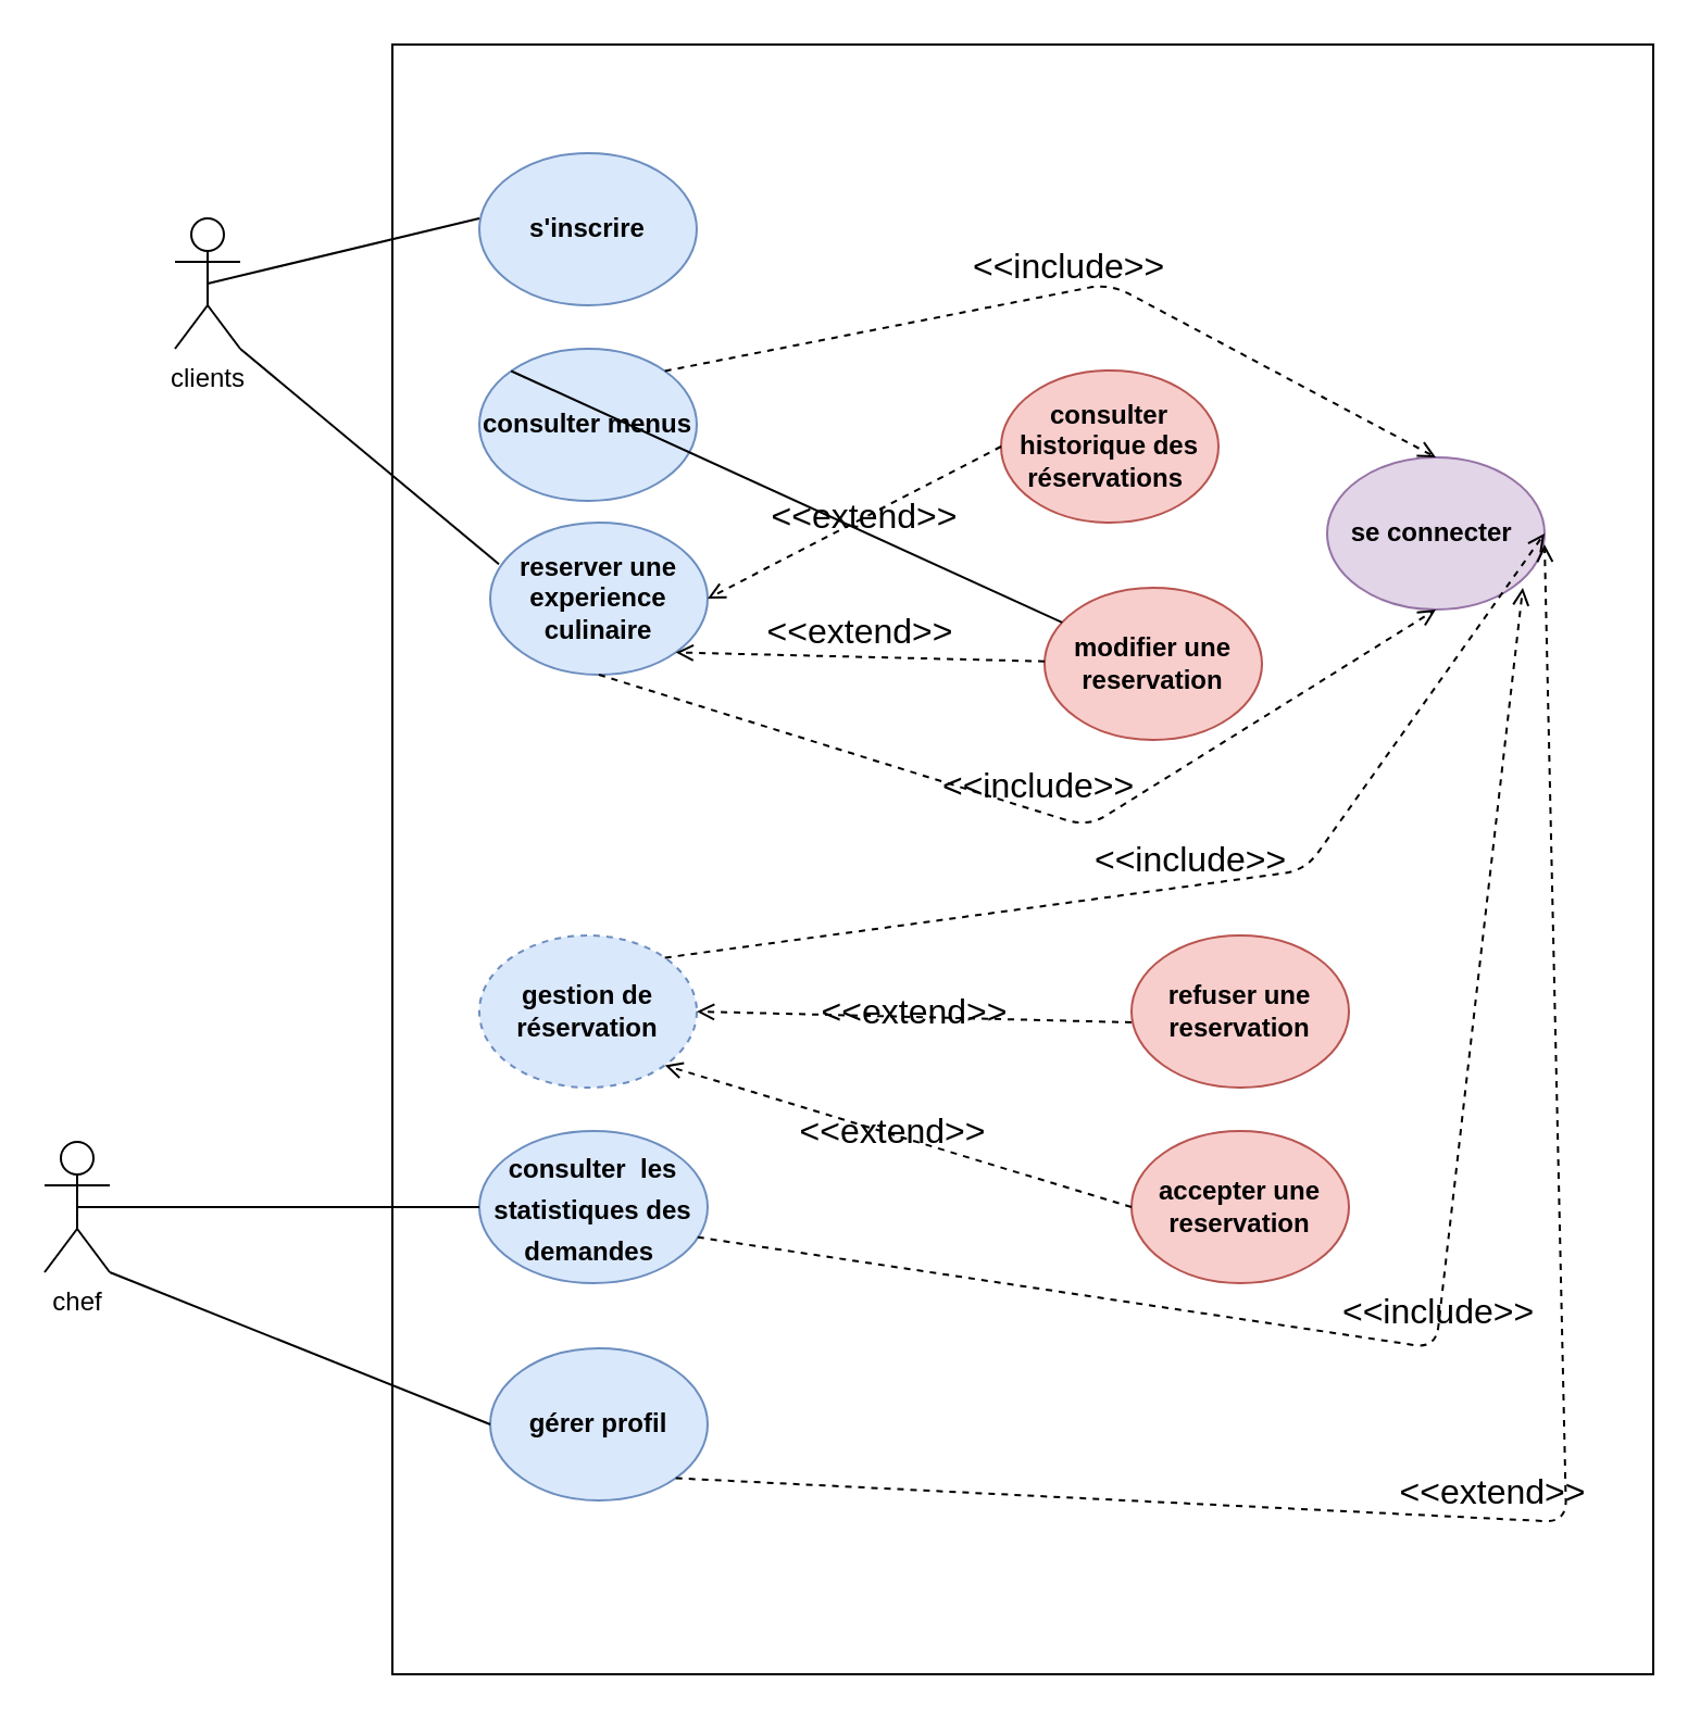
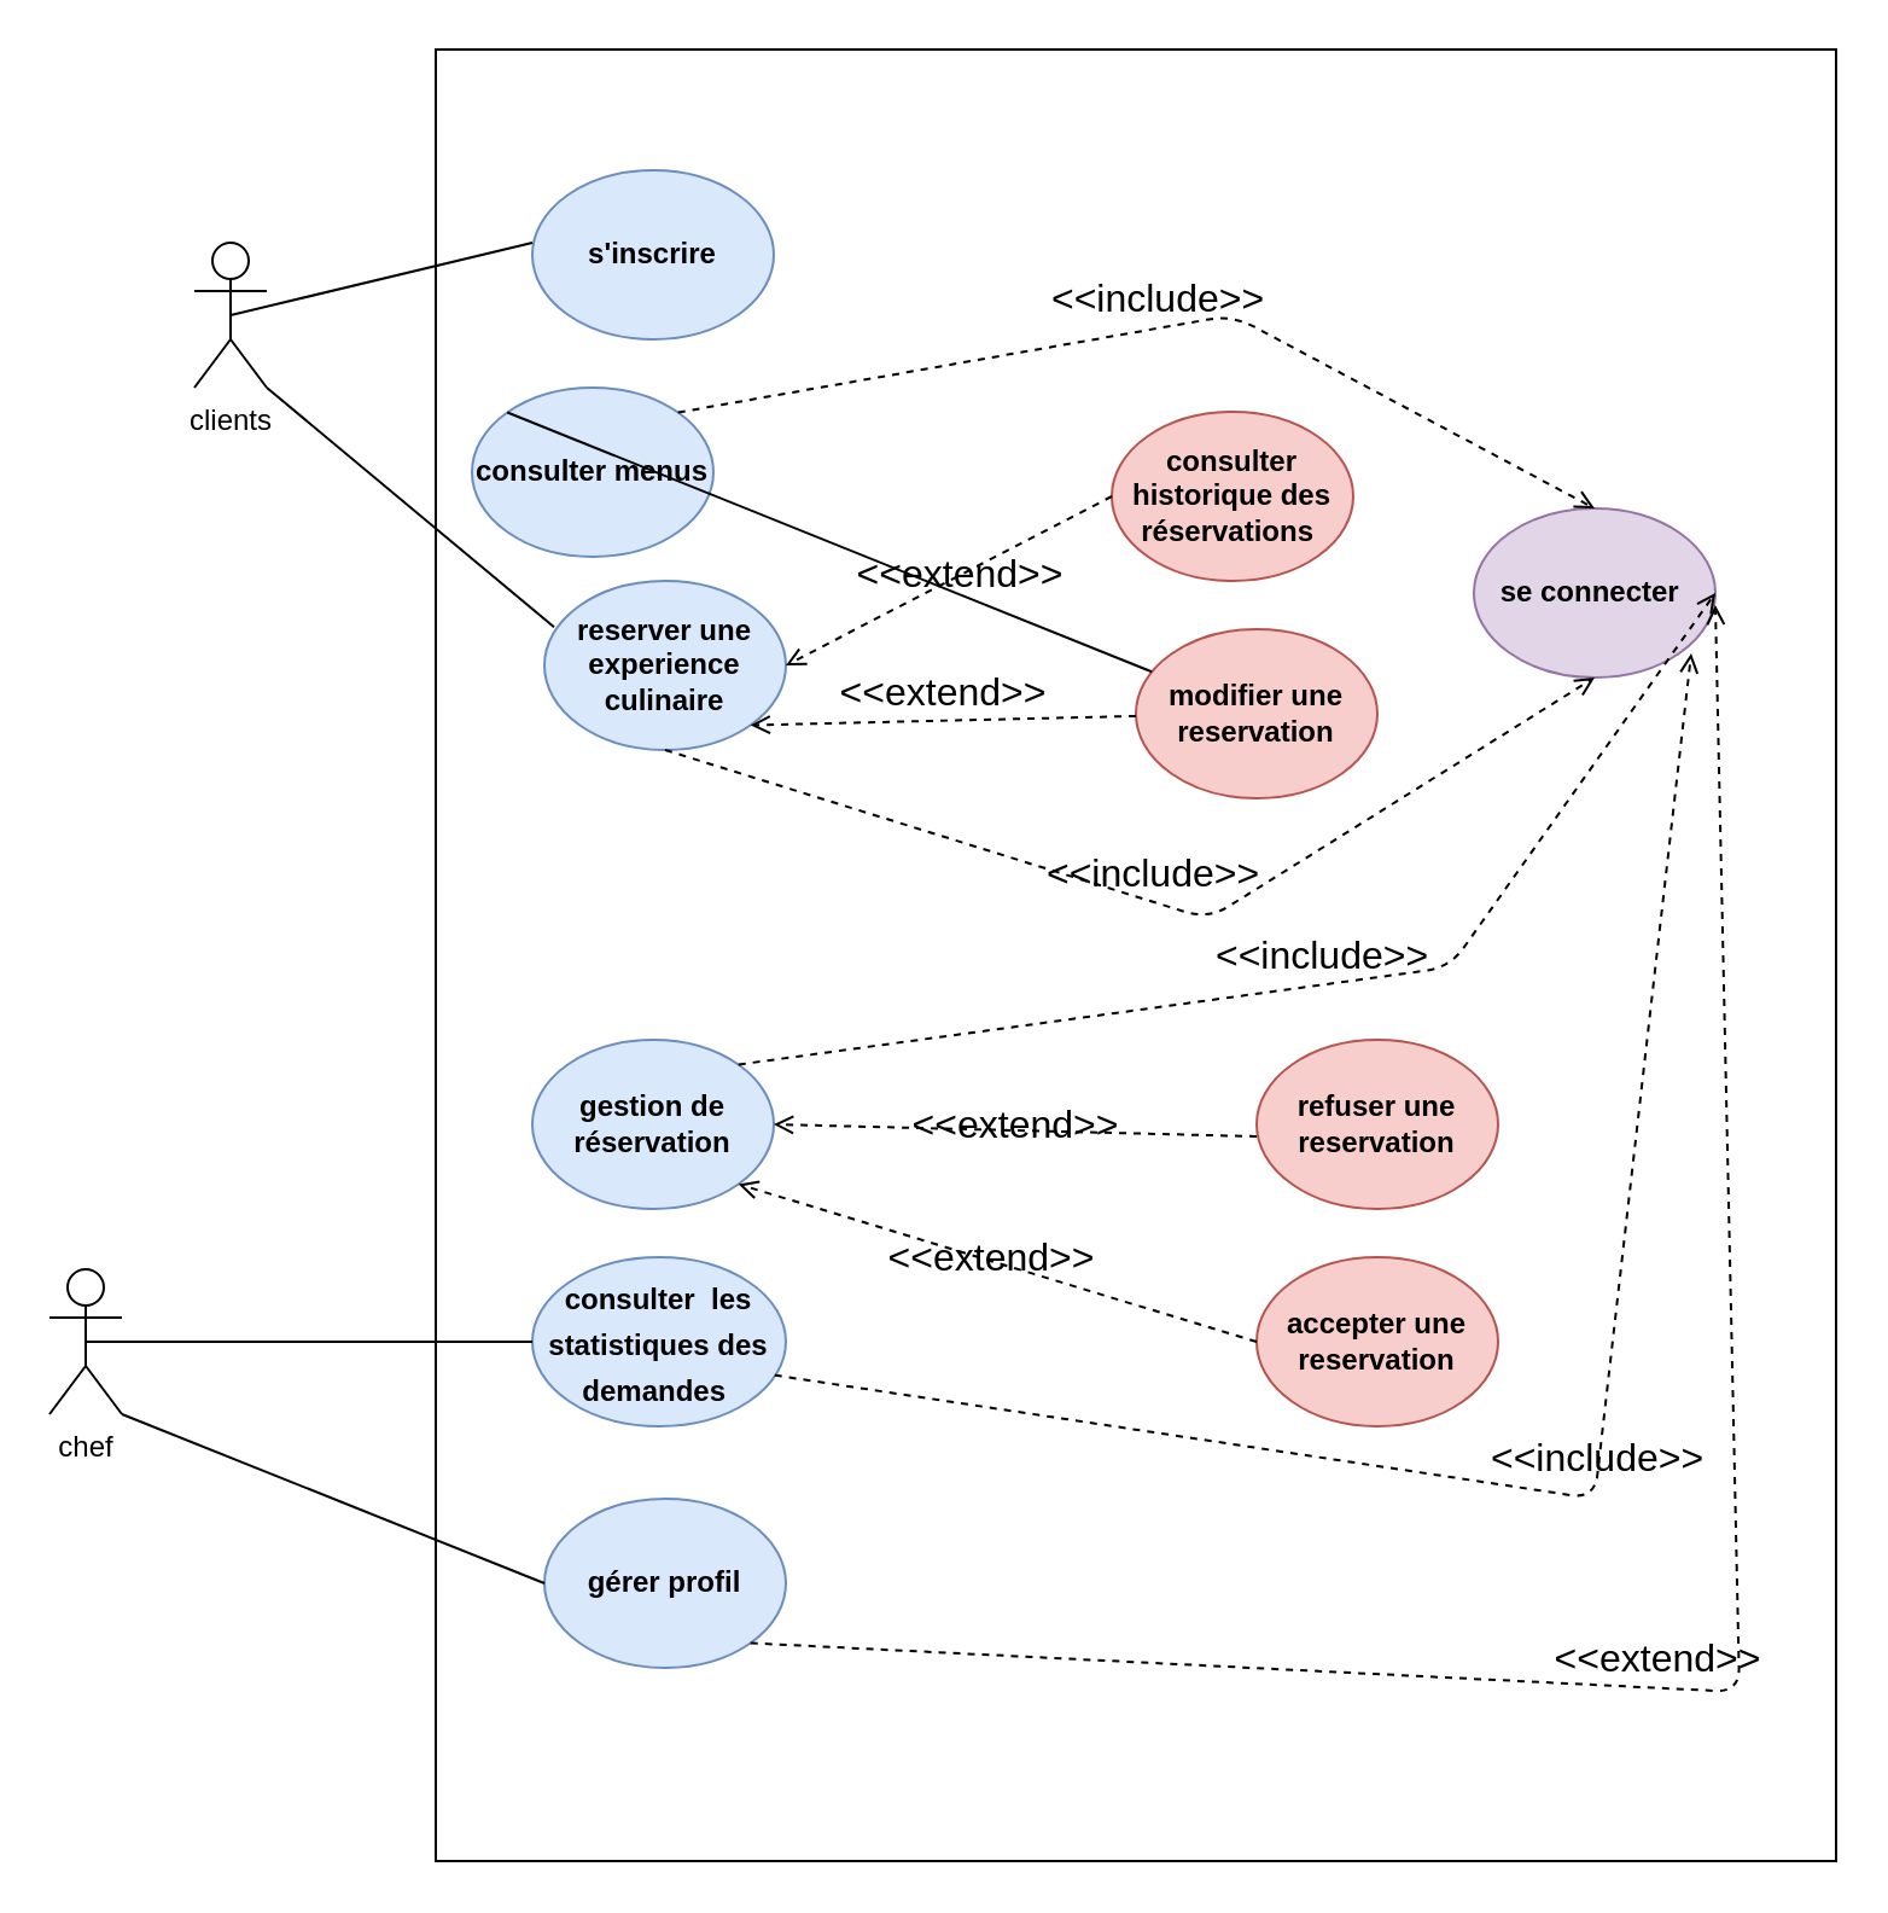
- <mxCell id="6" value="&lt;b&gt;consulter menus&lt;/b&gt;" style="ellipse;whiteSpace=wrap;html=1;fillColor=#dae8fc;strokeColor=#6c8ebf;" parent="1" vertex="1"><mxGeometry x="220" y="160" width="100" height="70" as="geometry" /></mxCell>
+ <mxCell id="6" value="&lt;b&gt;consulter menus&lt;/b&gt;" style="ellipse;whiteSpace=wrap;html=1;fillColor=#dae8fc;strokeColor=#6c8ebf;" parent="1" vertex="1"><mxGeometry x="195" y="160" width="100" height="70" as="geometry" /></mxCell>
- <mxCell id="13" value="&lt;b&gt;modifier une reservation&lt;/b&gt;" style="ellipse;whiteSpace=wrap;html=1;fillColor=#f8cecc;strokeColor=#b85450;" parent="1" vertex="1"><mxGeometry x="480" y="270" width="100" height="70" as="geometry" /></mxCell>
+ <mxCell id="13" value="&lt;b&gt;modifier une reservation&lt;/b&gt;" style="ellipse;whiteSpace=wrap;html=1;fillColor=#f8cecc;strokeColor=#b85450;" parent="1" vertex="1"><mxGeometry x="470" y="260" width="100" height="70" as="geometry" /></mxCell>
- <mxCell id="14" value="&lt;b&gt;gestion de réservation&lt;/b&gt;" style="ellipse;whiteSpace=wrap;html=1;fillColor=#dae8fc;strokeColor=#6c8ebf;dashed=1;" parent="1" vertex="1"><mxGeometry x="220" y="430" width="100" height="70" as="geometry" /></mxCell>
+ <mxCell id="14" value="&lt;b&gt;gestion de réservation&lt;/b&gt;" style="ellipse;whiteSpace=wrap;html=1;fillColor=#dae8fc;strokeColor=#6c8ebf;" parent="1" vertex="1"><mxGeometry x="220" y="430" width="100" height="70" as="geometry" /></mxCell>
